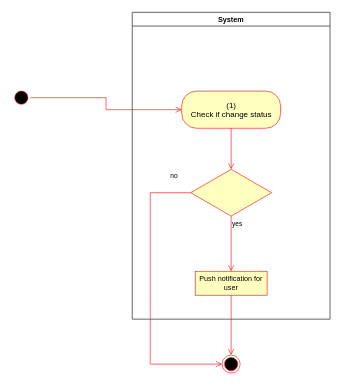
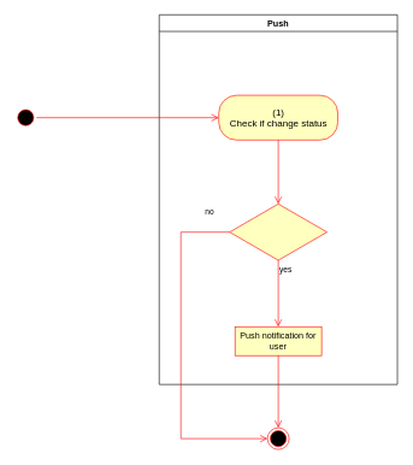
- <mxCell id="2" value="System" style="swimlane;whiteSpace=wrap;startSize=23;" vertex="1" parent="1"><mxGeometry x="220" y="20" width="330" height="512" as="geometry" /></mxCell>
+ <mxCell id="2" value="Push" style="swimlane;whiteSpace=wrap;startSize=23;" vertex="1" parent="1"><mxGeometry x="220" y="20" width="330" height="512" as="geometry" /></mxCell>
- <mxCell id="3" value="&lt;span lang=&quot;EN-GB&quot; style=&quot;font-size: 10pt ; line-height: 107% ; font-family: &amp;#34;arial&amp;#34; , sans-serif&quot;&gt;(1)&lt;br&gt;Check if change status&lt;br&gt;&lt;/span&gt;" style="rounded=1;whiteSpace=wrap;html=1;arcSize=40;fontColor=#000000;fillColor=#ffffc0;strokeColor=#ff0000;" vertex="1" parent="2"><mxGeometry x="82.5" y="131.5" width="165" height="62" as="geometry" /></mxCell>
+ <mxCell id="3" value="&lt;span lang=&quot;EN-GB&quot; style=&quot;font-size: 10pt ; line-height: 107% ; font-family: &amp;#34;arial&amp;#34; , sans-serif&quot;&gt;(1)&lt;br&gt;Check if change status&lt;br&gt;&lt;/span&gt;" style="rounded=1;whiteSpace=wrap;html=1;arcSize=40;fontColor=#000000;fillColor=#ffffc0;strokeColor=#ff0000;" vertex="1" parent="2"><mxGeometry x="82.5" y="111.5" width="165" height="62" as="geometry" /></mxCell>
